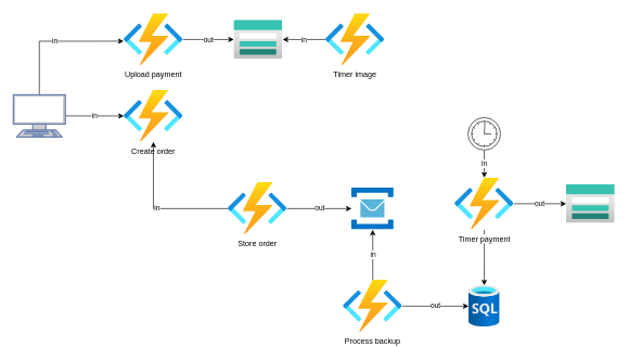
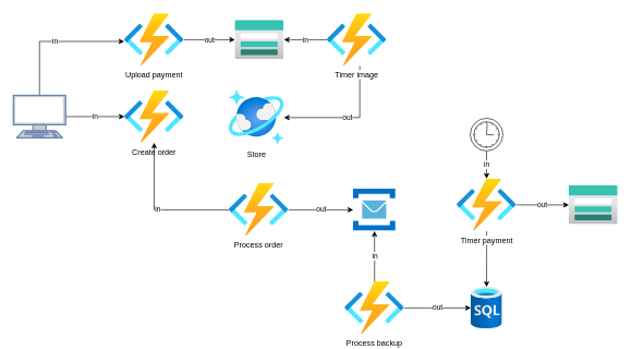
+ <mxCell id="6" value="Store" style="aspect=fixed;html=1;points=[];align=center;image;fontSize=12;image=img/lib/azure2/databases/Azure_Cosmos_DB.svg;" parent="1" vertex="1"><mxGeometry x="350" y="136.5" width="84" height="84" as="geometry" /></mxCell>
+ <mxCell id="17" value="out" style="edgeStyle=orthogonalEdgeStyle;rounded=0;orthogonalLoop=1;jettySize=auto;html=1;" parent="1" source="18" target="6" edge="1"><mxGeometry relative="1" as="geometry"><mxPoint x="470" y="180" as="targetPoint" /><Array as="points"><mxPoint x="550" y="179" /></Array></mxGeometry></mxCell>
- <mxCell id="9" value="Store order" style="aspect=fixed;html=1;points=[];align=center;image;fontSize=12;image=img/lib/azure2/iot/Function_Apps.svg;" parent="1" vertex="1"><mxGeometry x="350" y="280" width="90.67" height="80" as="geometry" /></mxCell>
+ <mxCell id="9" value="Process order" style="aspect=fixed;html=1;points=[];align=center;image;fontSize=12;image=img/lib/azure2/iot/Function_Apps.svg;" parent="1" vertex="1"><mxGeometry x="350" y="280" width="90.67" height="80" as="geometry" /></mxCell>
